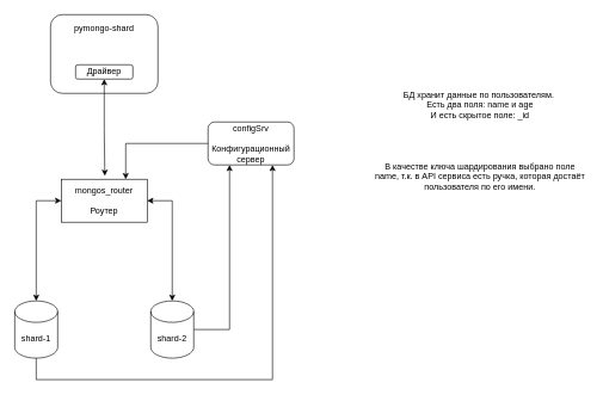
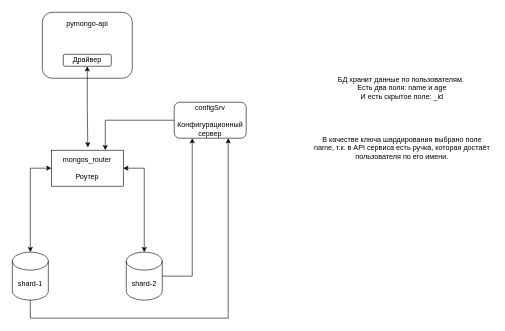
- <mxCell id="12" value="pymongo-shard&lt;div&gt;&lt;br&gt;&lt;/div&gt;&lt;div&gt;&lt;br&gt;&lt;/div&gt;&lt;div&gt;&lt;br&gt;&lt;/div&gt;&lt;div&gt;&lt;br&gt;&lt;/div&gt;&lt;div&gt;&lt;br&gt;&lt;/div&gt;" style="rounded=1;whiteSpace=wrap;html=1;" parent="11" vertex="1"><mxGeometry width="150" height="110" as="geometry" /></mxCell>
+ <mxCell id="12" value="pymongo-api&lt;div&gt;&lt;br&gt;&lt;/div&gt;&lt;div&gt;&lt;br&gt;&lt;/div&gt;&lt;div&gt;&lt;br&gt;&lt;/div&gt;&lt;div&gt;&lt;br&gt;&lt;/div&gt;&lt;div&gt;&lt;br&gt;&lt;/div&gt;" style="rounded=1;whiteSpace=wrap;html=1;" parent="11" vertex="1"><mxGeometry width="150" height="110" as="geometry" /></mxCell>
